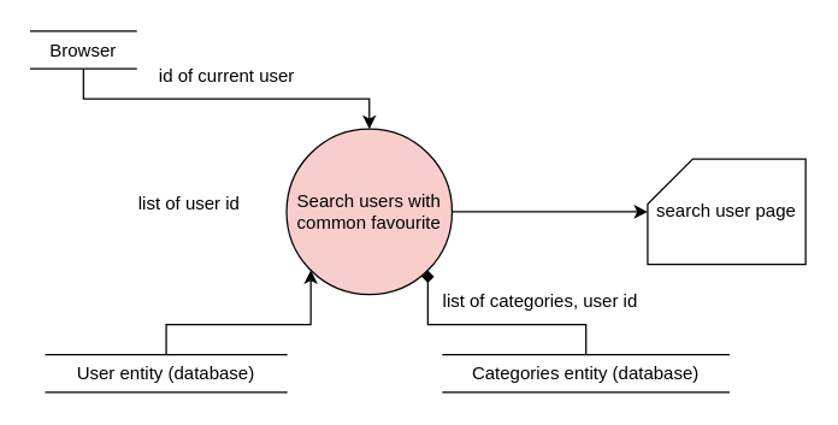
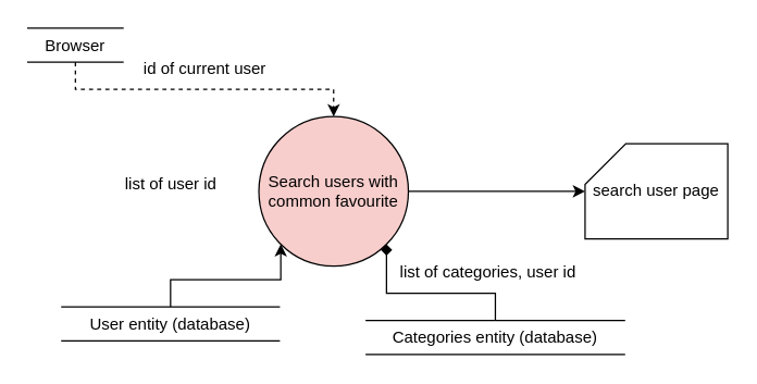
- <mxCell id="2" style="edgeStyle=orthogonalEdgeStyle;rounded=0;orthogonalLoop=1;jettySize=auto;html=1;exitX=0.5;exitY=1;exitDx=0;exitDy=0;entryX=0.5;entryY=0;entryDx=0;entryDy=0;" parent="1" source="3" target="8" edge="1"><mxGeometry relative="1" as="geometry" /></mxCell>
+ <mxCell id="2" style="edgeStyle=orthogonalEdgeStyle;rounded=0;orthogonalLoop=1;jettySize=auto;html=1;exitX=0.5;exitY=1;exitDx=0;exitDy=0;entryX=0.5;entryY=0;entryDx=0;entryDy=0;dashed=1;" parent="1" source="3" target="8" edge="1"><mxGeometry relative="1" as="geometry" /></mxCell>
- <mxCell id="5" value="User entity (database)" style="shape=partialRectangle;whiteSpace=wrap;html=1;left=0;right=0;fillColor=none;rounded=0;strokeColor=default;fontFamily=Helvetica;fontSize=12;fontColor=default;" parent="1" vertex="1"><mxGeometry x="30" y="235" width="160" height="25" as="geometry" /></mxCell>
+ <mxCell id="5" value="User entity (database)" style="shape=partialRectangle;whiteSpace=wrap;html=1;left=0;right=0;fillColor=none;rounded=0;strokeColor=default;fontFamily=Helvetica;fontSize=12;fontColor=default;" parent="1" vertex="1"><mxGeometry x="45" y="225" width="160" height="25" as="geometry" /></mxCell>
- <mxCell id="11" value="Categories entity (database)" style="shape=partialRectangle;whiteSpace=wrap;html=1;left=0;right=0;fillColor=none;rounded=0;strokeColor=default;fontFamily=Helvetica;fontSize=12;fontColor=default;" parent="1" vertex="1"><mxGeometry x="294" y="235" width="190" height="25" as="geometry" /></mxCell>
+ <mxCell id="11" value="Categories entity (database)" style="shape=partialRectangle;whiteSpace=wrap;html=1;left=0;right=0;fillColor=none;rounded=0;strokeColor=default;fontFamily=Helvetica;fontSize=12;fontColor=default;" parent="1" vertex="1"><mxGeometry x="269" y="235" width="190" height="25" as="geometry" /></mxCell>
